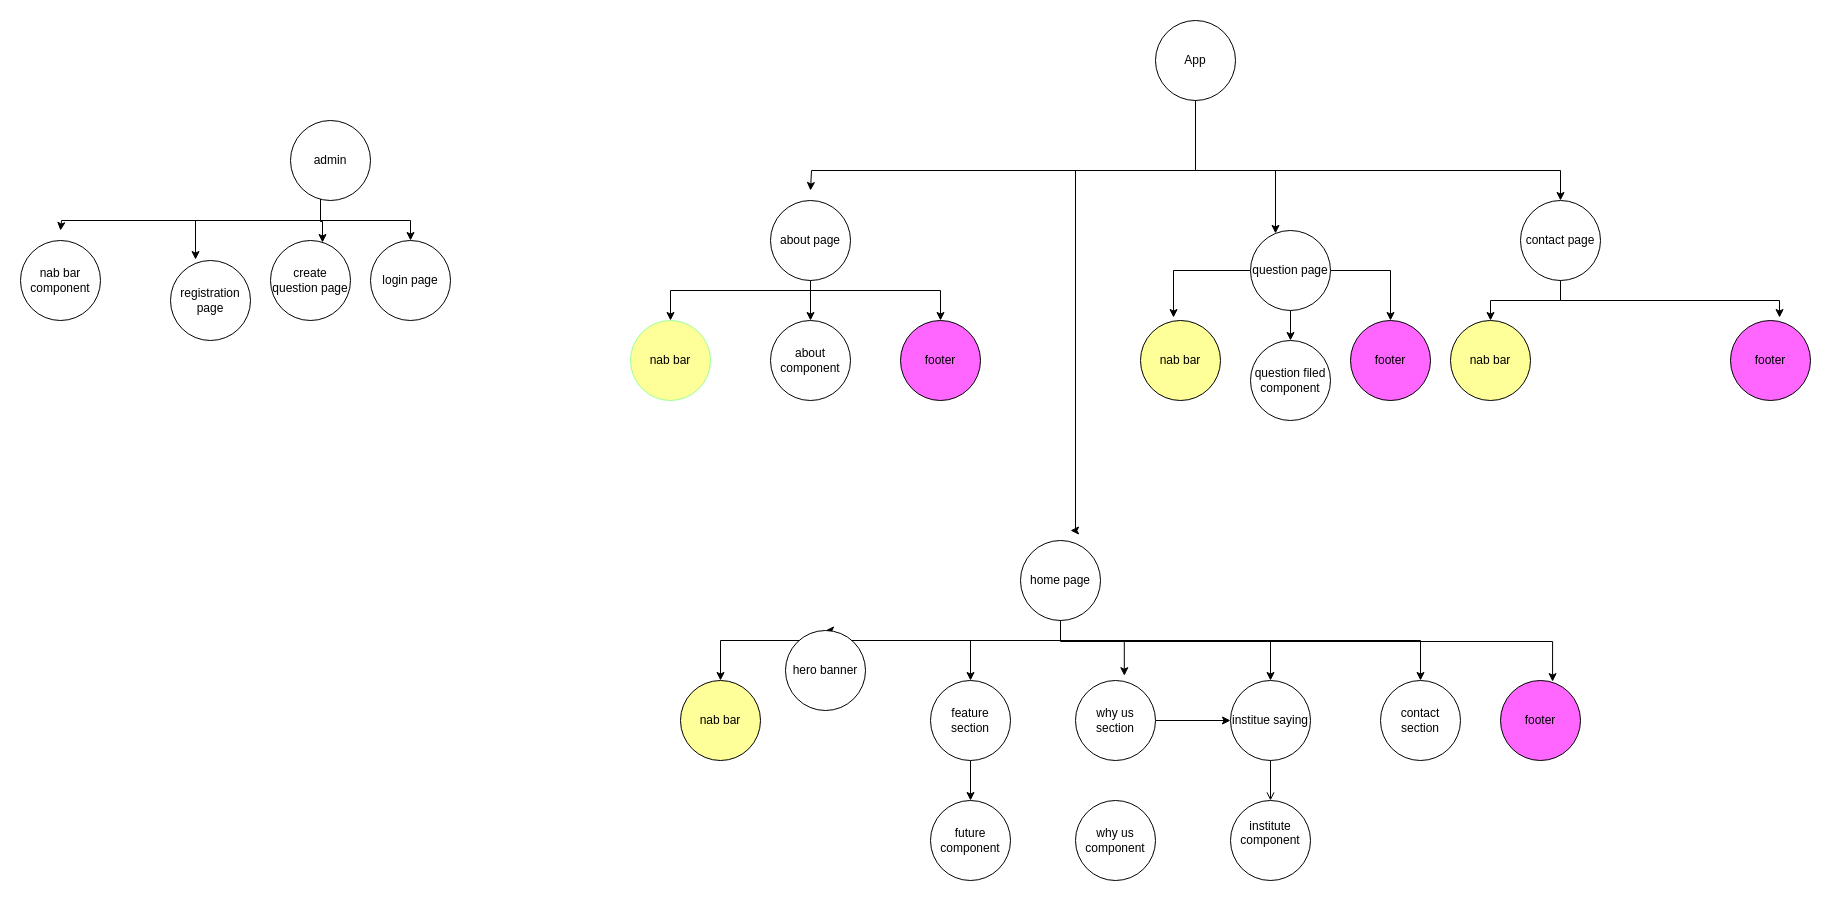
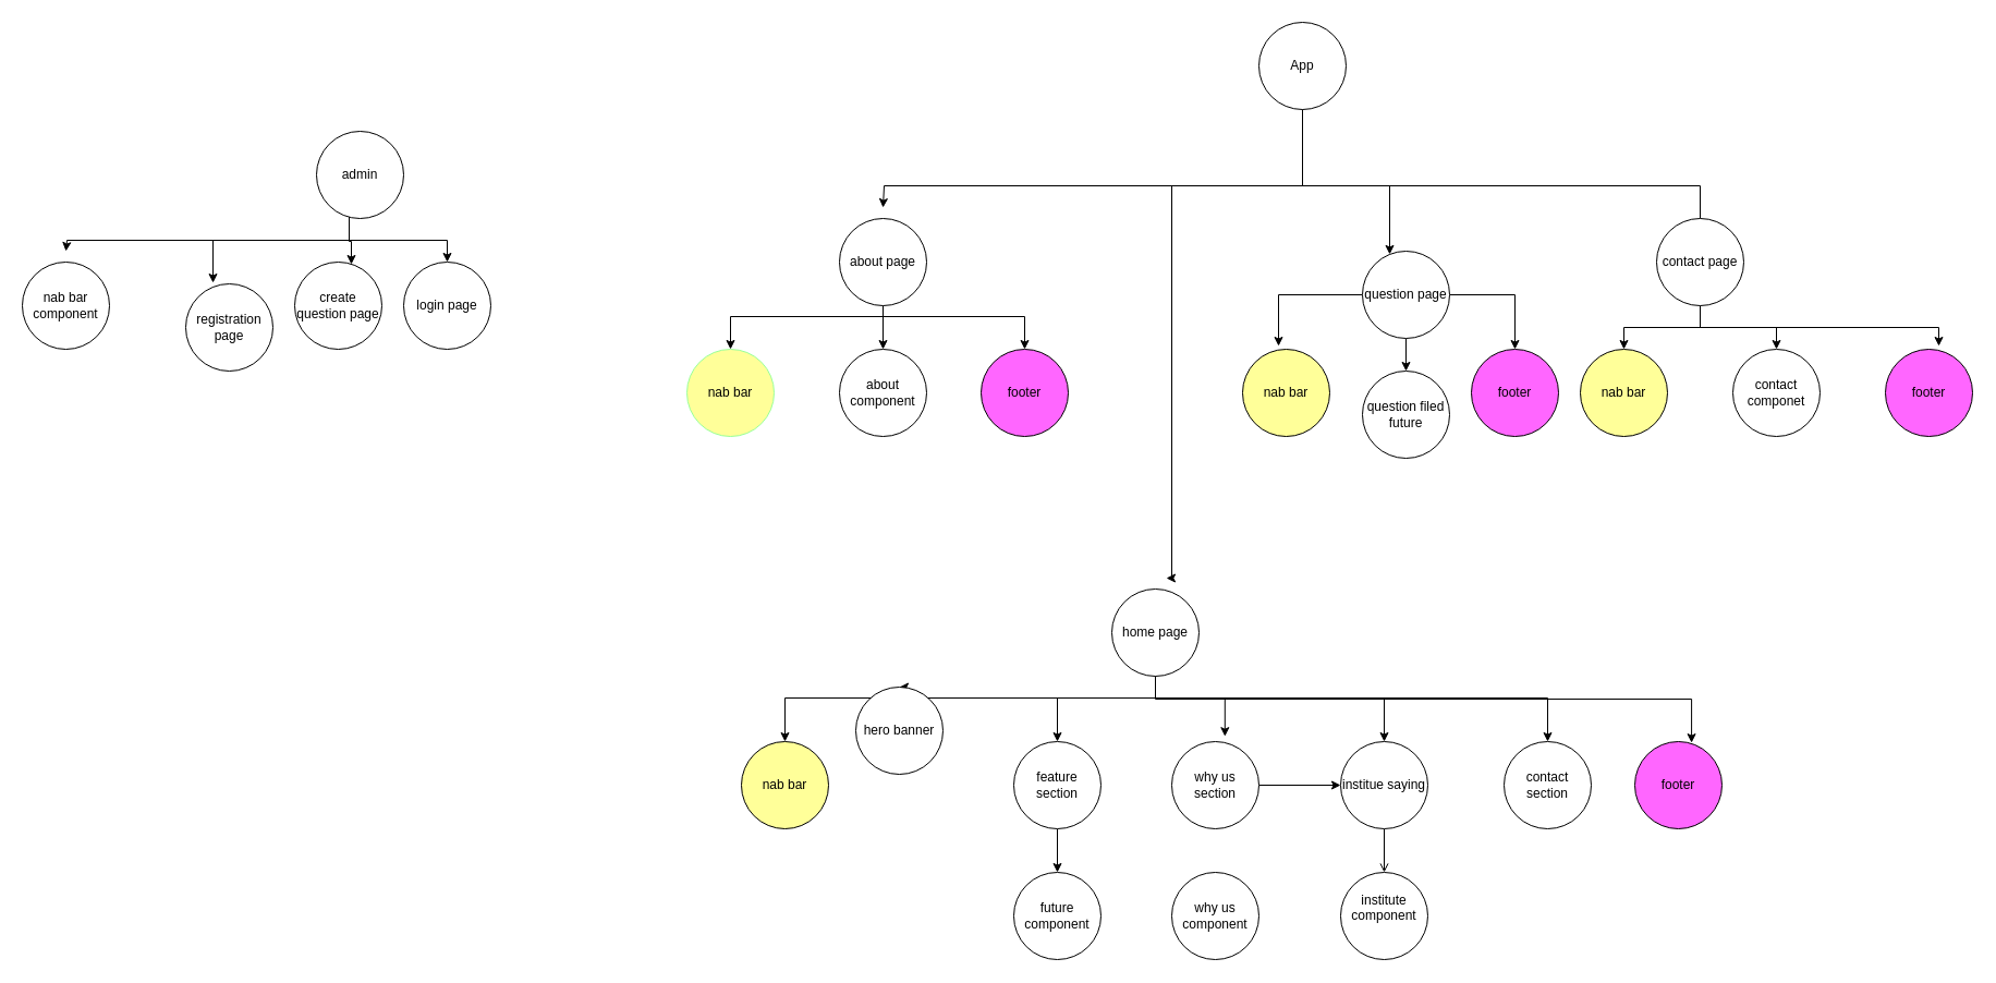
- <mxCell id="5" style="edgeStyle=orthogonalEdgeStyle;rounded=0;orthogonalLoop=1;jettySize=auto;html=1;entryX=0.5;entryY=0;entryDx=0;entryDy=0;" edge="1" parent="1" source="6" target="14"><mxGeometry relative="1" as="geometry"><Array as="points"><mxPoint x="1195" y="170" /><mxPoint x="1560" y="170" /></Array></mxGeometry></mxCell>
+ <mxCell id="5" style="edgeStyle=orthogonalEdgeStyle;rounded=0;orthogonalLoop=1;jettySize=auto;html=1;entryX=0.5;entryY=0;entryDx=0;entryDy=0;endArrow=none;" edge="1" parent="1" source="6" target="14"><mxGeometry relative="1" as="geometry"><Array as="points"><mxPoint x="1195" y="170" /><mxPoint x="1560" y="170" /></Array></mxGeometry></mxCell>
+ <mxCell id="12" style="edgeStyle=orthogonalEdgeStyle;rounded=0;orthogonalLoop=1;jettySize=auto;html=1;entryX=0.5;entryY=0;entryDx=0;entryDy=0;" edge="1" parent="1" source="14" target="31"><mxGeometry relative="1" as="geometry" /></mxCell>
+ <mxCell id="31" value="contact componet" style="ellipse;whiteSpace=wrap;html=1;aspect=fixed;" vertex="1" parent="1"><mxGeometry x="1590" y="320" width="80" height="80" as="geometry" /></mxCell>
- <mxCell id="35" value="question filed component" style="ellipse;whiteSpace=wrap;html=1;aspect=fixed;" vertex="1" parent="1"><mxGeometry x="1250" y="340" width="80" height="80" as="geometry" /></mxCell>
+ <mxCell id="35" value="question filed future" style="ellipse;whiteSpace=wrap;html=1;aspect=fixed;" vertex="1" parent="1"><mxGeometry x="1250" y="340" width="80" height="80" as="geometry" /></mxCell>
